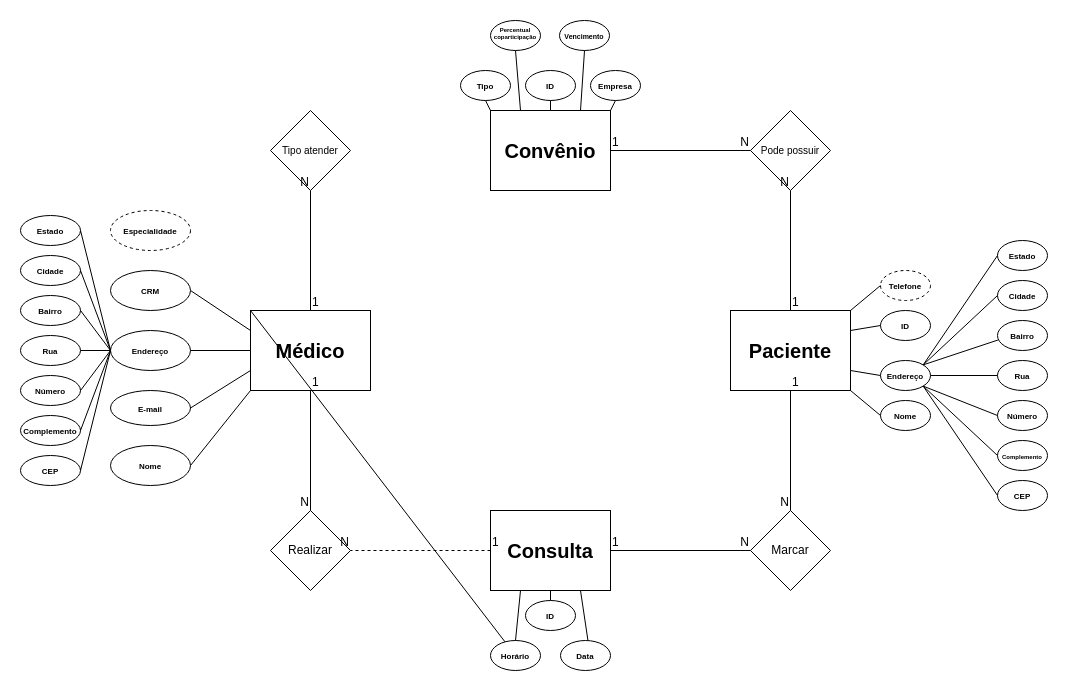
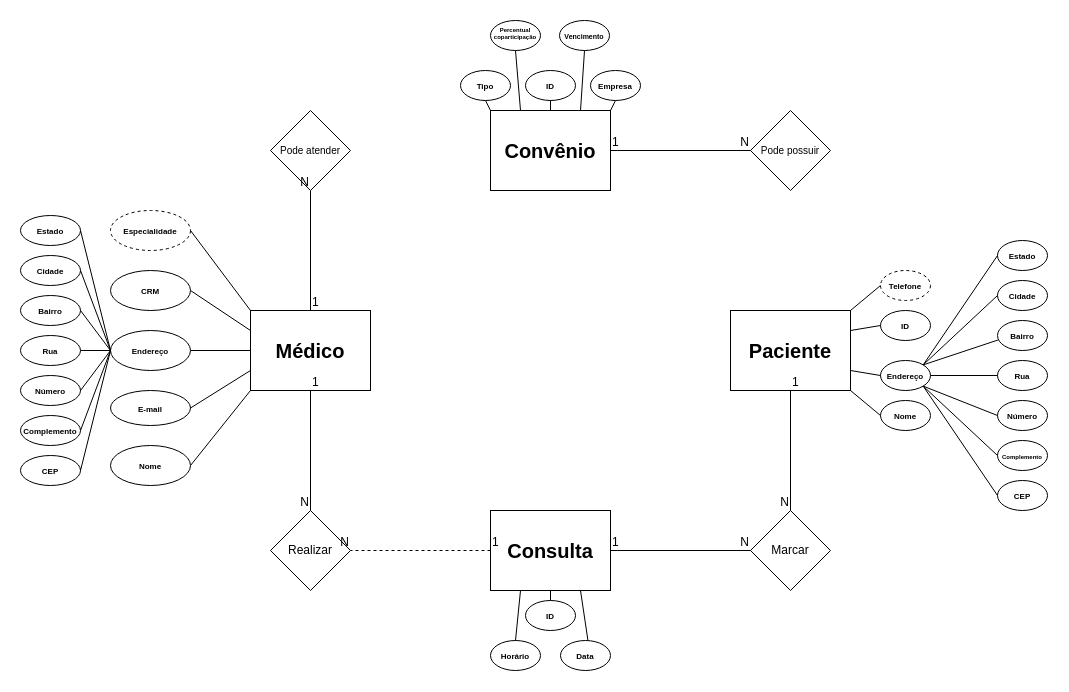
- <mxCell id="33" value="&lt;font style=&quot;font-size: 10px;&quot;&gt;Tipo atender&lt;/font&gt;" style="rhombus;whiteSpace=wrap;html=1;" vertex="1" parent="1"><mxGeometry x="270" y="110" width="80" height="80" as="geometry" /></mxCell>
+ <mxCell id="33" value="&lt;font style=&quot;font-size: 10px;&quot;&gt;Pode atender&lt;/font&gt;" style="rhombus;whiteSpace=wrap;html=1;" vertex="1" parent="1"><mxGeometry x="270" y="110" width="80" height="80" as="geometry" /></mxCell>
- <mxCell id="85" value="" style="endArrow=none;html=1;rounded=0;entryX=0.5;entryY=1;entryDx=0;entryDy=0;exitX=0.5;exitY=0;exitDx=0;exitDy=0;" edge="1" parent="1" source="4" target="31"><mxGeometry relative="1" as="geometry"><mxPoint x="630" y="240" as="sourcePoint" /><mxPoint x="630" y="360" as="targetPoint" /></mxGeometry></mxCell>
- <mxCell id="86" value="1" style="resizable=0;html=1;whiteSpace=wrap;align=left;verticalAlign=bottom;" connectable="0" vertex="1" parent="85"><mxGeometry x="-1" relative="1" as="geometry" /></mxCell>
- <mxCell id="87" value="N" style="resizable=0;html=1;whiteSpace=wrap;align=right;verticalAlign=bottom;" connectable="0" vertex="1" parent="85"><mxGeometry x="1" relative="1" as="geometry" /></mxCell>
- <mxCell id="16" value="" style="endArrow=none;html=1;rounded=0;exitX=0;exitY=0;exitDx=0;exitDy=0;" edge="1" parent="1" source="2" target="36"><mxGeometry width="50" height="50" relative="1" as="geometry"><mxPoint x="250" y="290" as="sourcePoint" /><mxPoint x="300" y="240" as="targetPoint" /></mxGeometry></mxCell>
+ <mxCell id="16" value="" style="endArrow=none;html=1;rounded=0;entryX=1;entryY=0.5;entryDx=0;entryDy=0;exitX=0;exitY=0;exitDx=0;exitDy=0;" edge="1" parent="1" source="2" target="7"><mxGeometry width="50" height="50" relative="1" as="geometry"><mxPoint x="250" y="290" as="sourcePoint" /><mxPoint x="300" y="240" as="targetPoint" /></mxGeometry></mxCell>
